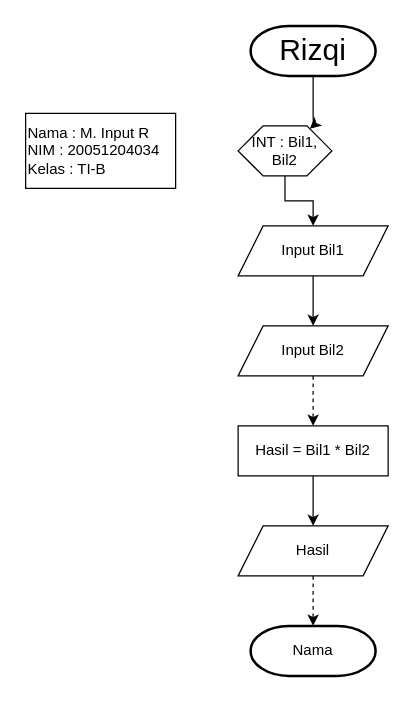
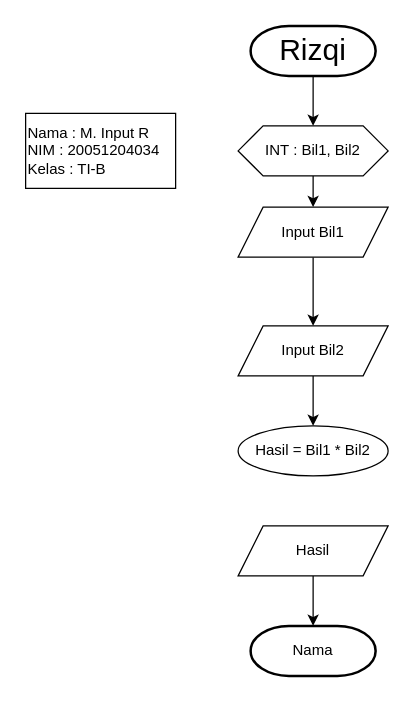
- <mxCell id="5" value="INT : Bil1, Bil2" style="shape=hexagon;perimeter=hexagonPerimeter2;whiteSpace=wrap;html=1;fixedSize=1;" parent="1" vertex="1"><mxGeometry x="190" y="100" width="75" height="40" as="geometry" /></mxCell>
+ <mxCell id="5" value="INT : Bil1, Bil2" style="shape=hexagon;perimeter=hexagonPerimeter2;whiteSpace=wrap;html=1;fixedSize=1;" parent="1" vertex="1"><mxGeometry x="190" y="100" width="120" height="40" as="geometry" /></mxCell>
- <mxCell id="7" value="Input Bil1" style="shape=parallelogram;perimeter=parallelogramPerimeter;whiteSpace=wrap;html=1;fixedSize=1;" parent="1" vertex="1"><mxGeometry x="190" y="180" width="120" height="40" as="geometry" /></mxCell>
+ <mxCell id="7" value="Input Bil1" style="shape=parallelogram;perimeter=parallelogramPerimeter;whiteSpace=wrap;html=1;fixedSize=1;" parent="1" vertex="1"><mxGeometry x="190" y="165" width="120" height="40" as="geometry" /></mxCell>
- <mxCell id="8" style="edgeStyle=orthogonalEdgeStyle;rounded=0;orthogonalLoop=1;jettySize=auto;html=1;exitX=0.5;exitY=1;exitDx=0;exitDy=0;entryX=0.5;entryY=0;entryDx=0;entryDy=0;dashed=1;" parent="1" source="9" target="11" edge="1"><mxGeometry relative="1" as="geometry"><mxPoint x="280" y="330" as="targetPoint" /></mxGeometry></mxCell>
+ <mxCell id="8" style="edgeStyle=orthogonalEdgeStyle;rounded=0;orthogonalLoop=1;jettySize=auto;html=1;exitX=0.5;exitY=1;exitDx=0;exitDy=0;entryX=0.5;entryY=0;entryDx=0;entryDy=0;" parent="1" source="9" target="11" edge="1"><mxGeometry relative="1" as="geometry"><mxPoint x="280" y="330" as="targetPoint" /></mxGeometry></mxCell>
- <mxCell id="11" value="Hasil = Bil1 * Bil2" style="rounded=0;whiteSpace=wrap;html=1;" parent="1" vertex="1"><mxGeometry x="190" y="340" width="120" height="40" as="geometry" /></mxCell>
+ <mxCell id="11" value="Hasil = Bil1 * Bil2" style="ellipse;whiteSpace=wrap;html=1;" parent="1" vertex="1"><mxGeometry x="190" y="340" width="120" height="40" as="geometry" /></mxCell>
- <mxCell id="10" style="edgeStyle=orthogonalEdgeStyle;rounded=0;orthogonalLoop=1;jettySize=auto;html=1;exitX=0.5;exitY=1;exitDx=0;exitDy=0;entryX=0.5;entryY=0;entryDx=0;entryDy=0;" parent="1" source="11" target="13" edge="1"><mxGeometry relative="1" as="geometry" /></mxCell>
- <mxCell id="12" value="" style="edgeStyle=orthogonalEdgeStyle;rounded=0;orthogonalLoop=1;jettySize=auto;html=1;dashed=1;" parent="1" source="13" target="14" edge="1"><mxGeometry relative="1" as="geometry" /></mxCell>
+ <mxCell id="12" value="" style="edgeStyle=orthogonalEdgeStyle;rounded=0;orthogonalLoop=1;jettySize=auto;html=1;" parent="1" source="13" target="14" edge="1"><mxGeometry relative="1" as="geometry" /></mxCell>
